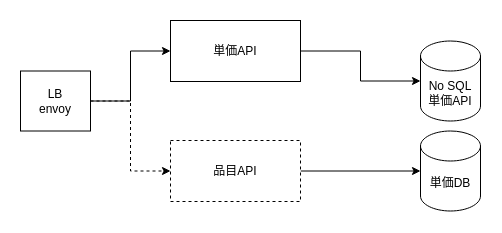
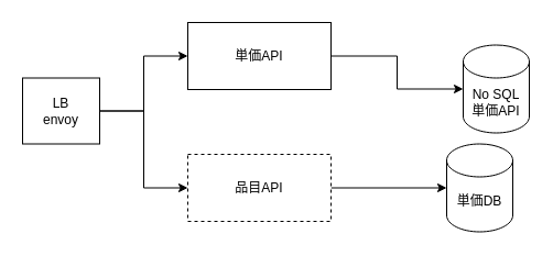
- <mxCell id="9" style="edgeStyle=orthogonalEdgeStyle;rounded=0;orthogonalLoop=1;jettySize=auto;html=1;entryX=0;entryY=0.5;entryDx=0;entryDy=0;dashed=1;" edge="1" parent="1" source="10" target="5"><mxGeometry relative="1" as="geometry" /></mxCell>
+ <mxCell id="9" style="edgeStyle=orthogonalEdgeStyle;rounded=0;orthogonalLoop=1;jettySize=auto;html=1;entryX=0;entryY=0.5;entryDx=0;entryDy=0;" edge="1" parent="1" source="10" target="5"><mxGeometry relative="1" as="geometry" /></mxCell>
- <mxCell id="6" value="単価DB" style="shape=cylinder3;whiteSpace=wrap;html=1;boundedLbl=1;backgroundOutline=1;size=15;" vertex="1" parent="1"><mxGeometry x="420" y="130.5" width="60" height="80" as="geometry" /></mxCell>
+ <mxCell id="6" value="単価DB" style="shape=cylinder3;whiteSpace=wrap;html=1;boundedLbl=1;backgroundOutline=1;size=15;" vertex="1" parent="1"><mxGeometry x="405" y="130.5" width="60" height="80" as="geometry" /></mxCell>
